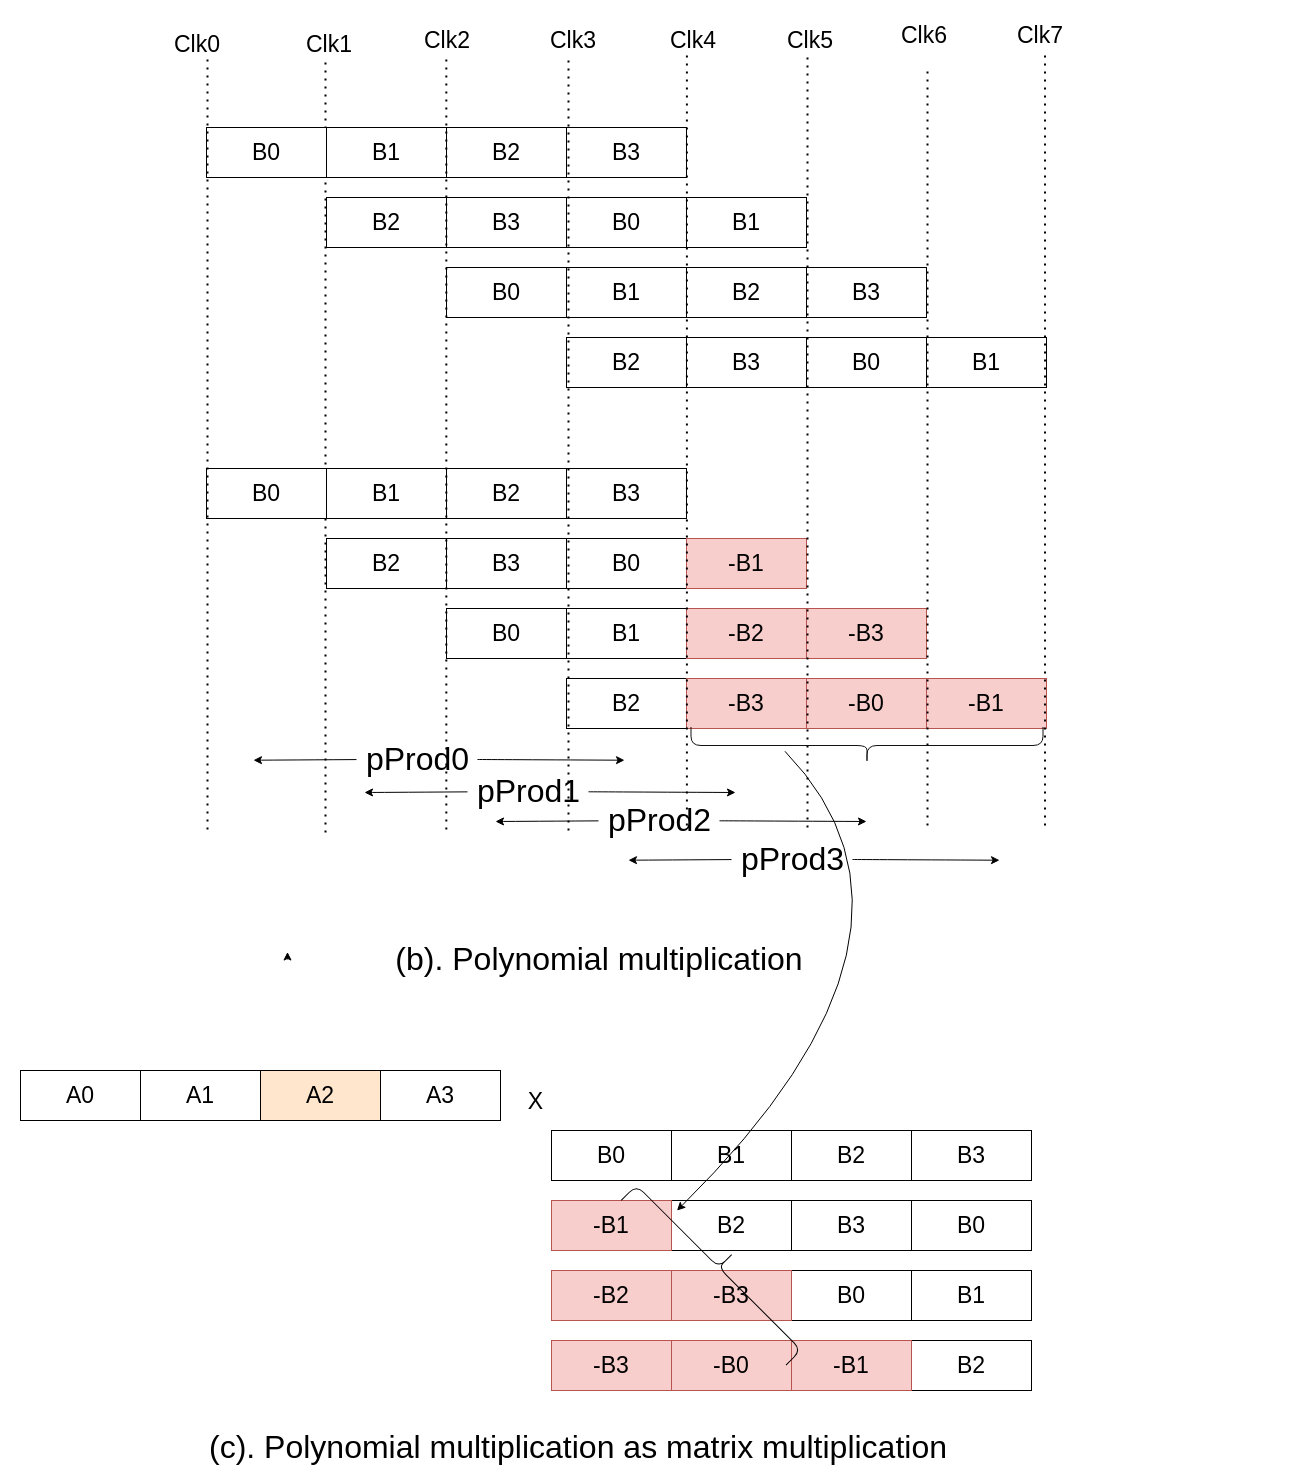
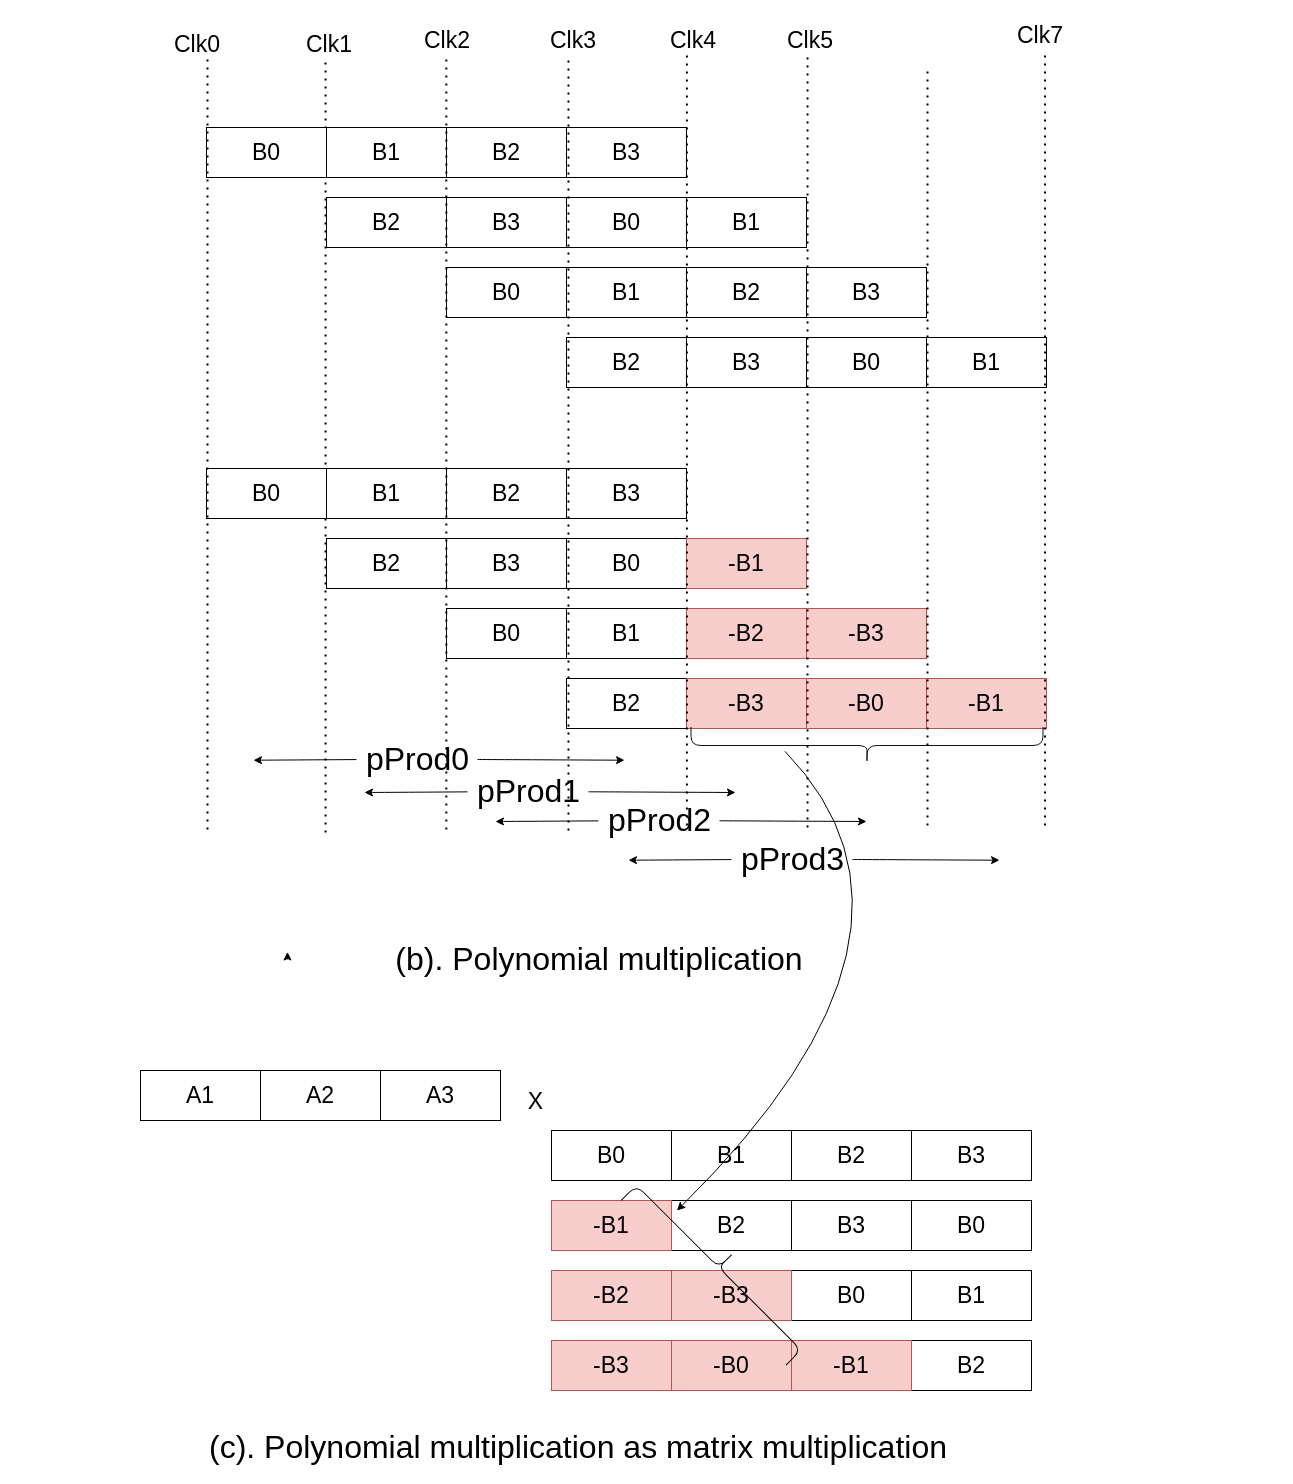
- <mxCell id="92" value="Clk6" style="text;html=1;strokeColor=none;fillColor=none;align=center;verticalAlign=middle;whiteSpace=wrap;rounded=0;fontSize=23;" vertex="1" parent="1"><mxGeometry x="894" y="20" width="60" height="30" as="geometry" /></mxCell>
- <mxCell id="25" value="A0" style="rounded=0;whiteSpace=wrap;html=1;fontSize=23;" vertex="1" parent="24"><mxGeometry width="120" height="50" as="geometry" /></mxCell>
- <mxCell id="27" value="A2" style="rounded=0;whiteSpace=wrap;html=1;fontSize=23;fillColor=#ffe6cc;" vertex="1" parent="24"><mxGeometry x="240" width="120" height="50" as="geometry" /></mxCell>
+ <mxCell id="27" value="A2" style="rounded=0;whiteSpace=wrap;html=1;fontSize=23;" vertex="1" parent="24"><mxGeometry x="240" width="120" height="50" as="geometry" /></mxCell>
